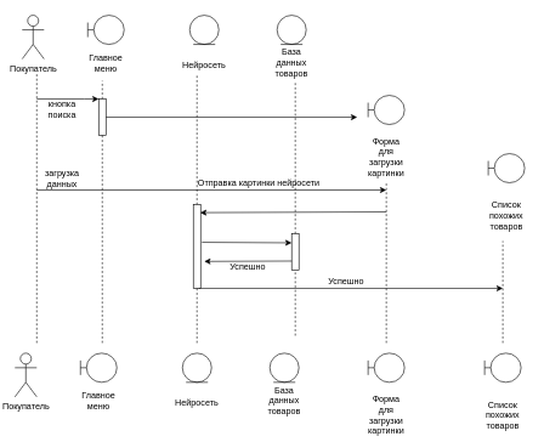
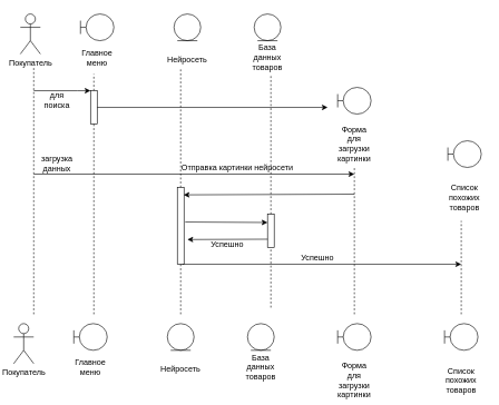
- <mxCell id="36" value="кнопка поиска" style="text;html=1;strokeColor=none;fillColor=none;align=center;verticalAlign=middle;whiteSpace=wrap;rounded=0;" parent="1" vertex="1"><mxGeometry x="55" y="135" width="60" height="30" as="geometry" /></mxCell>
+ <mxCell id="36" value="для поиска" style="text;html=1;strokeColor=none;fillColor=none;align=center;verticalAlign=middle;whiteSpace=wrap;rounded=0;" parent="1" vertex="1"><mxGeometry x="55" y="135" width="60" height="30" as="geometry" /></mxCell>
